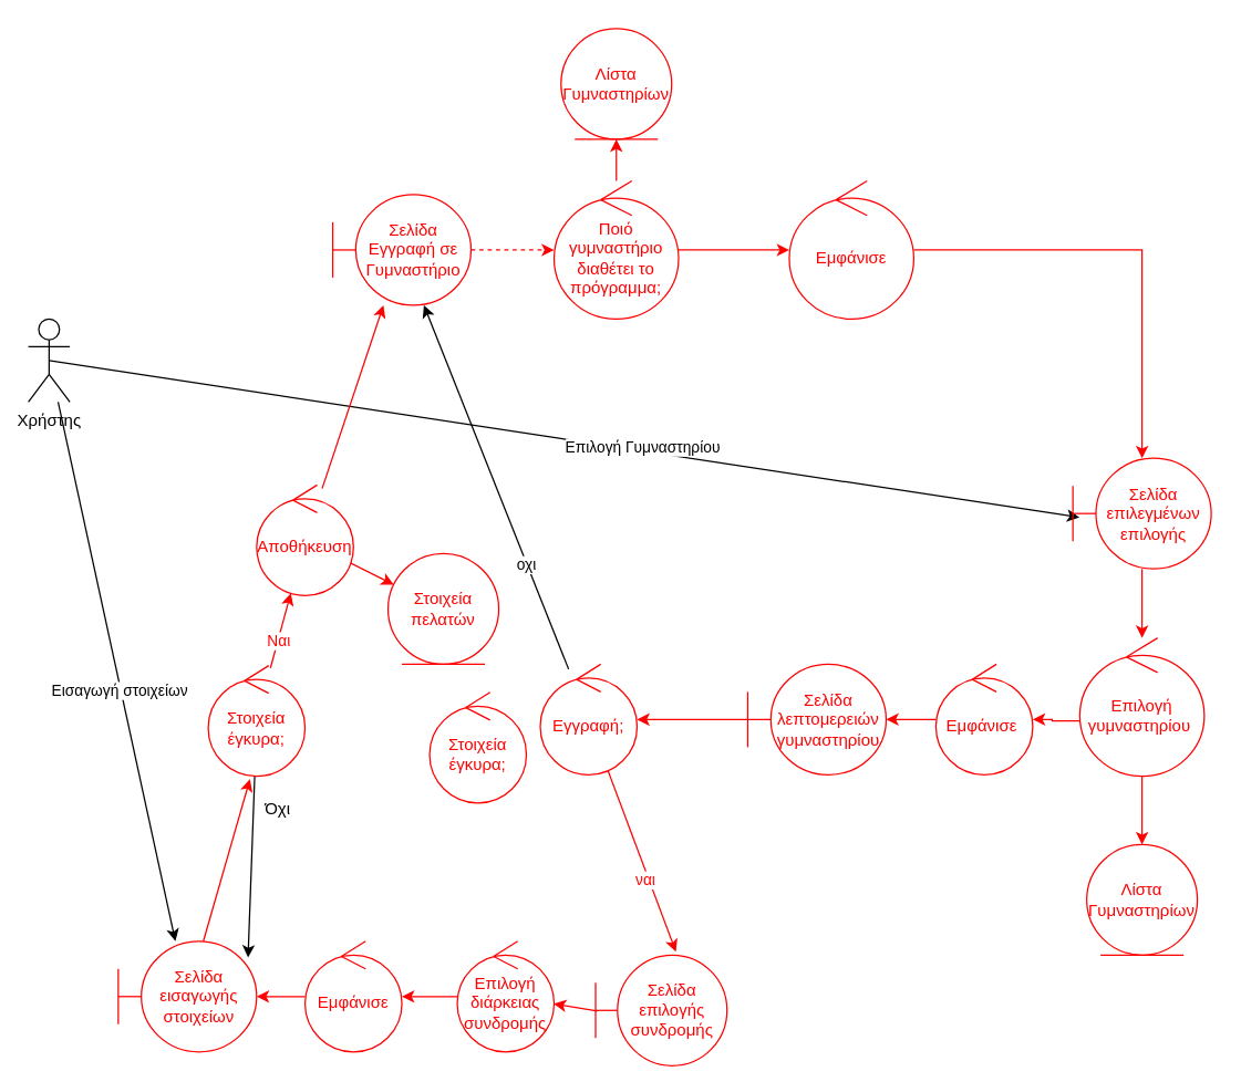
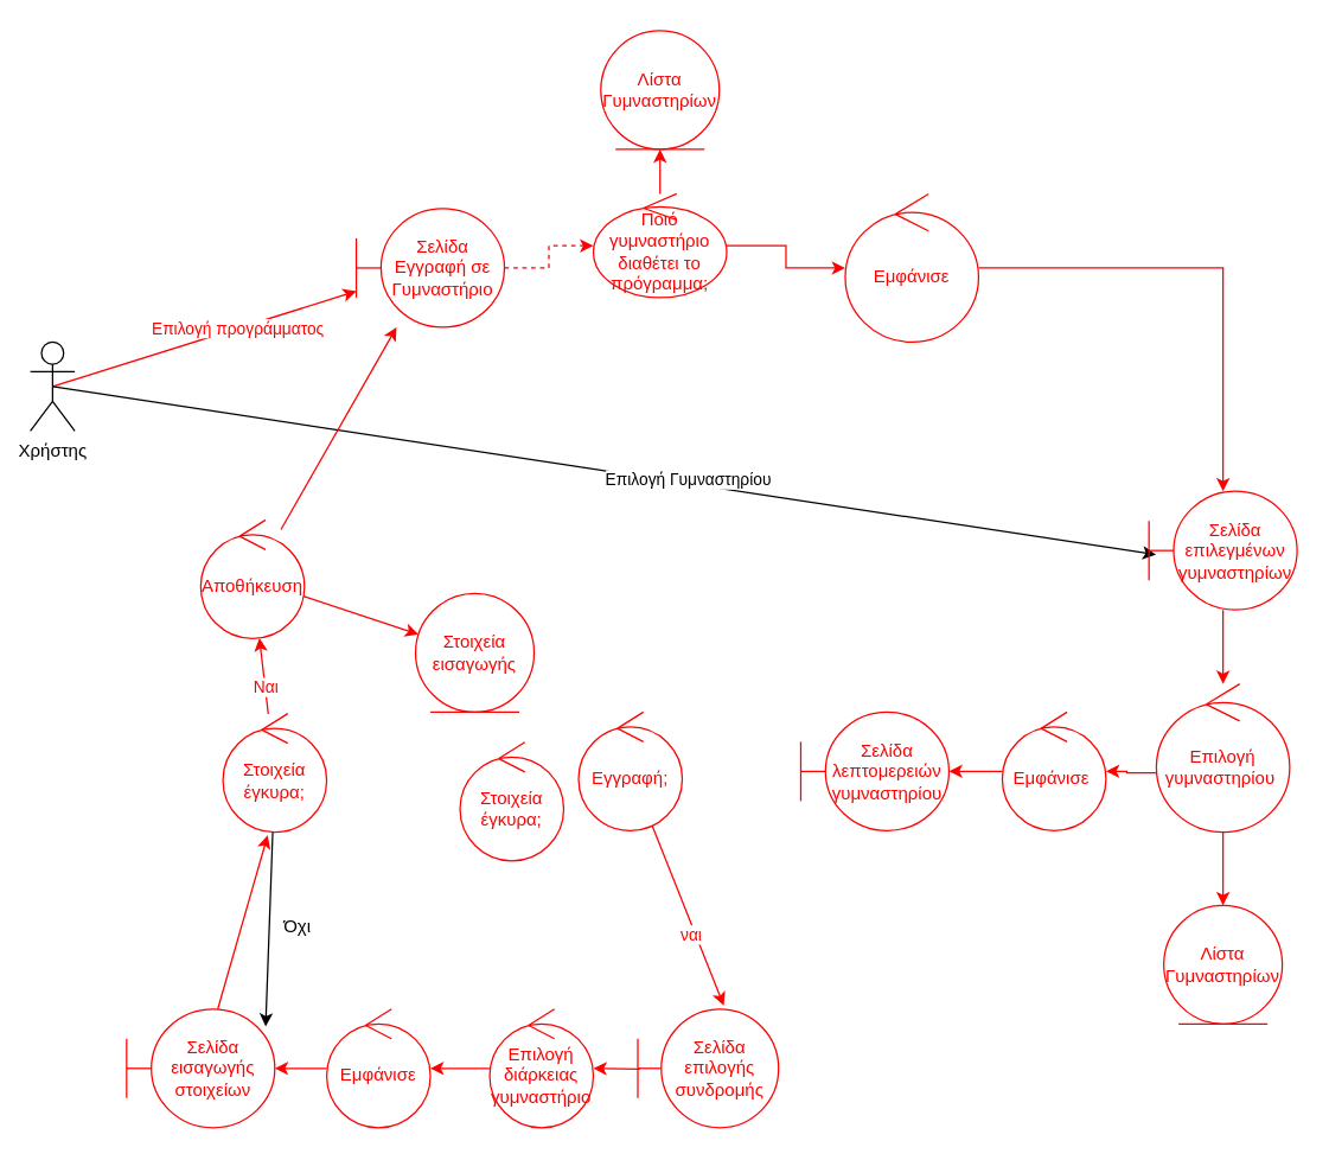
- <mxCell id="13" value="&lt;font color=&quot;#ff0000&quot;&gt;Ποιό γυμναστήριο διαθέτει το πρόγραμμα;&lt;/font&gt;" style="ellipse;shape=umlControl;whiteSpace=wrap;html=1;strokeColor=#FF0000;" parent="1" vertex="1"><mxGeometry x="400" y="130" width="90" height="100" as="geometry" /></mxCell>
+ <mxCell id="13" value="&lt;font color=&quot;#ff0000&quot;&gt;Ποιό γυμναστήριο διαθέτει το πρόγραμμα;&lt;/font&gt;" style="ellipse;shape=umlControl;whiteSpace=wrap;html=1;strokeColor=#FF0000;" parent="1" vertex="1"><mxGeometry x="400" y="130" width="90" height="70" as="geometry" /></mxCell>
+ <mxCell id="2" style="rounded=0;orthogonalLoop=1;jettySize=auto;html=1;exitX=0.5;exitY=0.5;exitDx=0;exitDy=0;exitPerimeter=0;strokeColor=#FF0000;" parent="1" source="8" target="10" edge="1"><mxGeometry relative="1" as="geometry" /></mxCell>
+ <mxCell id="3" value="&lt;font color=&quot;#ff0000&quot;&gt;Επιλογή προγράμματος&lt;/font&gt;" style="edgeLabel;html=1;align=center;verticalAlign=middle;resizable=0;points=[];" parent="2" vertex="1" connectable="0"><mxGeometry x="0.215" relative="1" as="geometry"><mxPoint as="offset" /></mxGeometry></mxCell>
- <mxCell id="27" value="" style="rounded=0;orthogonalLoop=1;jettySize=auto;html=1;" parent="1" source="31" target="10" edge="1"><mxGeometry relative="1" as="geometry" /></mxCell>
- <mxCell id="28" value="οχι" style="edgeLabel;html=1;align=center;verticalAlign=middle;resizable=0;points=[];" parent="27" vertex="1" connectable="0"><mxGeometry x="-0.422" y="1" relative="1" as="geometry"><mxPoint as="offset" /></mxGeometry></mxCell>
- <mxCell id="19" value="&lt;font color=&quot;#ff0000&quot;&gt;Σελίδα επιλεγμένων επιλογής&lt;/font&gt;" style="shape=umlBoundary;whiteSpace=wrap;html=1;movable=1;resizable=1;rotatable=1;deletable=1;editable=1;locked=0;connectable=1;strokeColor=#FF0000;" parent="1" vertex="1"><mxGeometry x="775" y="330.64" width="100" height="80" as="geometry" /></mxCell>
+ <mxCell id="19" value="&lt;font color=&quot;#ff0000&quot;&gt;Σελίδα επιλεγμένων γυμναστηρίων&lt;/font&gt;" style="shape=umlBoundary;whiteSpace=wrap;html=1;movable=1;resizable=1;rotatable=1;deletable=1;editable=1;locked=0;connectable=1;strokeColor=#FF0000;" parent="1" vertex="1"><mxGeometry x="775" y="330.64" width="100" height="80" as="geometry" /></mxCell>
- <mxCell id="42" value="&lt;font color=&quot;#ff0000&quot;&gt;Αποθήκευση&lt;/font&gt;" style="ellipse;shape=umlControl;whiteSpace=wrap;html=1;strokeColor=#FF0000;" parent="1" vertex="1"><mxGeometry x="185" y="350" width="70" height="80" as="geometry" /></mxCell>
+ <mxCell id="42" value="&lt;font color=&quot;#ff0000&quot;&gt;Αποθήκευση&lt;/font&gt;" style="ellipse;shape=umlControl;whiteSpace=wrap;html=1;strokeColor=#FF0000;" parent="1" vertex="1"><mxGeometry x="135" y="350" width="70" height="80" as="geometry" /></mxCell>
- <mxCell id="6" value="" style="rounded=0;orthogonalLoop=1;jettySize=auto;html=1;" parent="1" source="8" target="33" edge="1"><mxGeometry relative="1" as="geometry" /></mxCell>
- <mxCell id="7" value="Εισαγωγή στοιχείων" style="edgeLabel;html=1;align=center;verticalAlign=middle;resizable=0;points=[];" parent="6" vertex="1" connectable="0"><mxGeometry x="0.067" y="-1" relative="1" as="geometry"><mxPoint as="offset" /></mxGeometry></mxCell>
- <mxCell id="43" value="&lt;font color=&quot;#ff0000&quot;&gt;Στοιχεία πελατών&lt;/font&gt;" style="ellipse;shape=umlEntity;whiteSpace=wrap;html=1;strokeColor=#FF0000;" parent="1" vertex="1"><mxGeometry x="280" y="399.64" width="80" height="80" as="geometry" /></mxCell>
+ <mxCell id="43" value="&lt;font color=&quot;#ff0000&quot;&gt;Στοιχεία εισαγωγής&lt;/font&gt;" style="ellipse;shape=umlEntity;whiteSpace=wrap;html=1;strokeColor=#FF0000;" parent="1" vertex="1"><mxGeometry x="280" y="399.64" width="80" height="80" as="geometry" /></mxCell>
- <mxCell id="22" value="" style="edgeStyle=orthogonalEdgeStyle;rounded=0;orthogonalLoop=1;jettySize=auto;html=1;strokeColor=#FF0000;" parent="1" source="23" target="31" edge="1"><mxGeometry relative="1" as="geometry" /></mxCell>
- <mxCell id="49" value="Όχι" style="text;html=1;align=center;verticalAlign=middle;resizable=0;points=[];autosize=1;strokeColor=none;fillColor=none;" vertex="1" parent="1"><mxGeometry x="180" y="570" width="40" height="30" as="geometry" /></mxCell>
+ <mxCell id="49" value="Όχι" style="text;html=1;align=center;verticalAlign=middle;resizable=0;points=[];autosize=1;strokeColor=none;fillColor=none;" vertex="1" parent="1"><mxGeometry x="180" y="610" width="40" height="30" as="geometry" /></mxCell>
- <mxCell id="37" value="&lt;font color=&quot;#ff0000&quot;&gt;Επιλογή διάρκειας συνδρομής&lt;/font&gt;" style="ellipse;shape=umlControl;whiteSpace=wrap;html=1;strokeColor=#FF0000;" parent="1" vertex="1"><mxGeometry x="330" y="680" width="70" height="80" as="geometry" /></mxCell>
+ <mxCell id="37" value="&lt;font color=&quot;#ff0000&quot;&gt;Επιλογή διάρκειας γυμναστήριο&lt;/font&gt;" style="ellipse;shape=umlControl;whiteSpace=wrap;html=1;strokeColor=#FF0000;" parent="1" vertex="1"><mxGeometry x="330" y="680" width="70" height="80" as="geometry" /></mxCell>
- <mxCell id="35" value="&lt;font color=&quot;#ff0000&quot;&gt;Σελίδα επιλογής συνδρομής&lt;/font&gt;" style="shape=umlBoundary;whiteSpace=wrap;html=1;strokeColor=#FF0000;" parent="1" vertex="1"><mxGeometry x="430" y="690" width="95" height="80" as="geometry" /></mxCell>
+ <mxCell id="35" value="&lt;font color=&quot;#ff0000&quot;&gt;Σελίδα επιλογής συνδρομής&lt;/font&gt;" style="shape=umlBoundary;whiteSpace=wrap;html=1;strokeColor=#FF0000;" parent="1" vertex="1"><mxGeometry x="430" y="680" width="95" height="80" as="geometry" /></mxCell>
